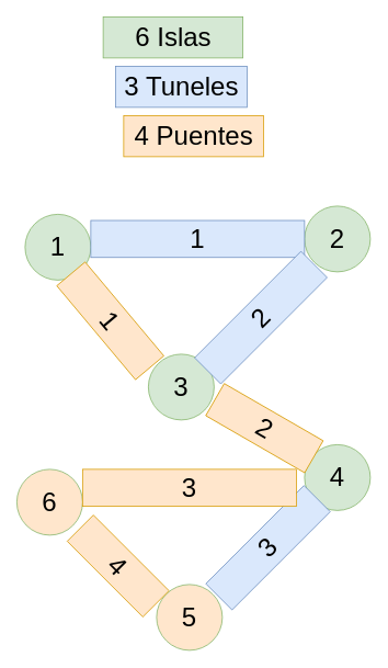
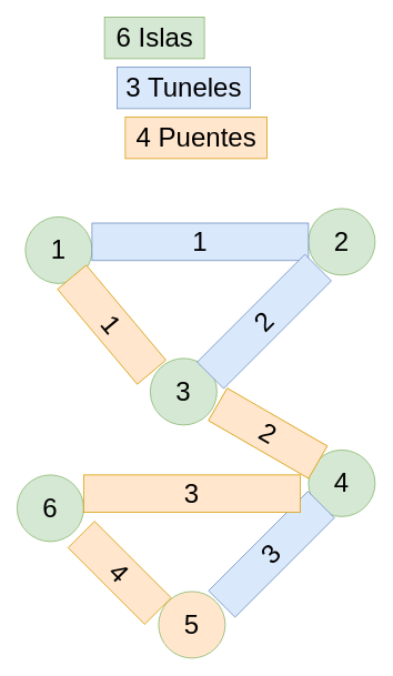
- <mxCell id="3" value="&lt;font style=&quot;font-size: 32px;&quot;&gt;6 Islas&lt;/font&gt;" style="text;html=1;resizable=0;autosize=1;align=center;verticalAlign=middle;points=[];fillColor=#d5e8d4;strokeColor=#82b366;rounded=0;" vertex="1" parent="1"><mxGeometry x="125" y="20" width="170" height="50" as="geometry" /></mxCell>
+ <mxCell id="3" value="&lt;font style=&quot;font-size: 32px;&quot;&gt;6 Islas&lt;/font&gt;" style="text;html=1;resizable=0;autosize=1;align=center;verticalAlign=middle;points=[];fillColor=#d5e8d4;strokeColor=#82b366;rounded=0;" vertex="1" parent="1"><mxGeometry x="125" y="20" width="120" height="50" as="geometry" /></mxCell>
- <mxCell id="7" value="&lt;font style=&quot;font-size: 32px;&quot;&gt;6&lt;/font&gt;" style="ellipse;whiteSpace=wrap;html=1;aspect=fixed;fillColor=#ffe6cc;strokeColor=#82b366;" vertex="1" parent="1"><mxGeometry x="20" y="570" width="80" height="80" as="geometry" /></mxCell>
+ <mxCell id="7" value="&lt;font style=&quot;font-size: 32px;&quot;&gt;6&lt;/font&gt;" style="ellipse;whiteSpace=wrap;html=1;aspect=fixed;fillColor=#d5e8d4;strokeColor=#82b366;" vertex="1" parent="1"><mxGeometry x="20" y="570" width="80" height="80" as="geometry" /></mxCell>
